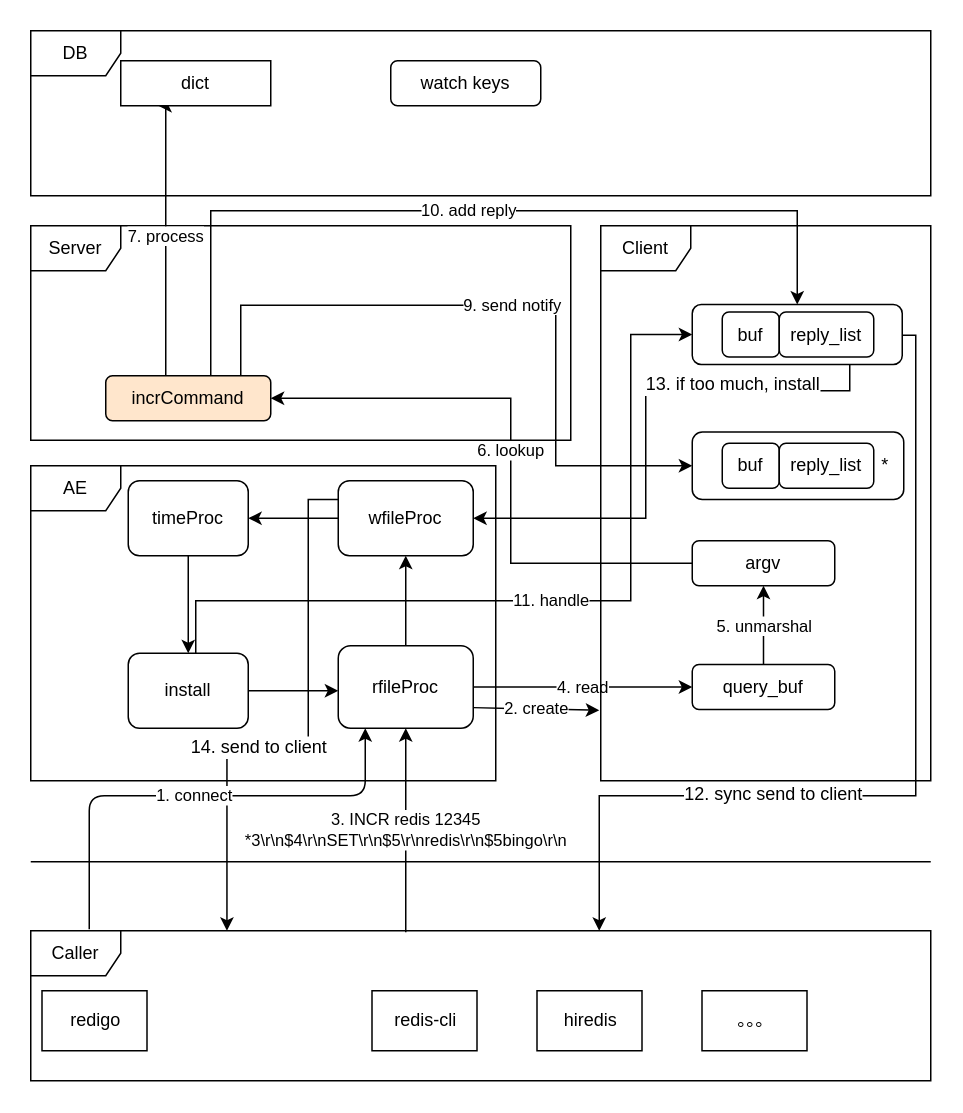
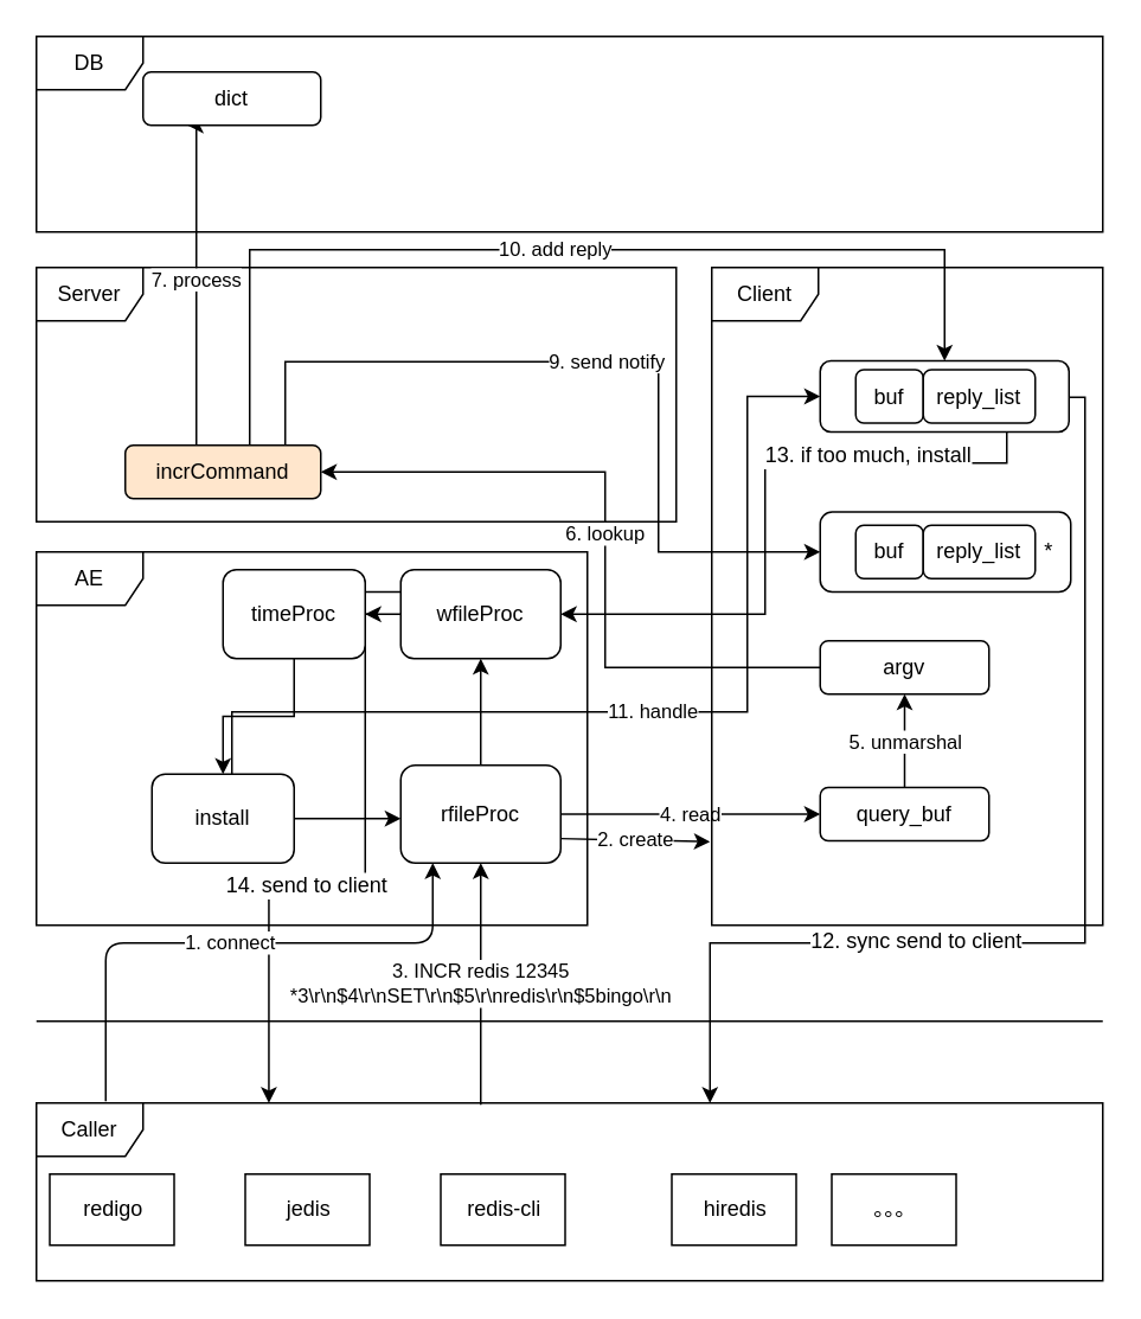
- <mxCell id="31" value="dict" style="whiteSpace=wrap;html=1;rounded=0;" parent="1" vertex="1"><mxGeometry x="80" y="40" width="100" height="30" as="geometry" /></mxCell>
+ <mxCell id="31" value="dict" style="rounded=1;whiteSpace=wrap;html=1;" parent="1" vertex="1"><mxGeometry x="80" y="40" width="100" height="30" as="geometry" /></mxCell>
- <mxCell id="32" value="watch keys" style="rounded=1;whiteSpace=wrap;html=1;" parent="1" vertex="1"><mxGeometry x="260" y="40" width="100" height="30" as="geometry" /></mxCell>
- <mxCell id="45" value="timeProc" style="rounded=1;whiteSpace=wrap;html=1;" parent="1" vertex="1"><mxGeometry x="85" y="320" width="80" height="50" as="geometry" /></mxCell>
+ <mxCell id="45" value="timeProc" style="rounded=1;whiteSpace=wrap;html=1;" parent="1" vertex="1"><mxGeometry x="125" y="320" width="80" height="50" as="geometry" /></mxCell>
+ <mxCell id="16" value="jedis" style="html=1;" parent="1" vertex="1"><mxGeometry x="137.5" y="660" width="70" height="40" as="geometry" /></mxCell>
- <mxCell id="18" value="hiredis" style="html=1;" parent="1" vertex="1"><mxGeometry x="357.5" y="660" width="70" height="40" as="geometry" /></mxCell>
+ <mxCell id="18" value="hiredis" style="html=1;" parent="1" vertex="1"><mxGeometry x="377.5" y="660" width="70" height="40" as="geometry" /></mxCell>
